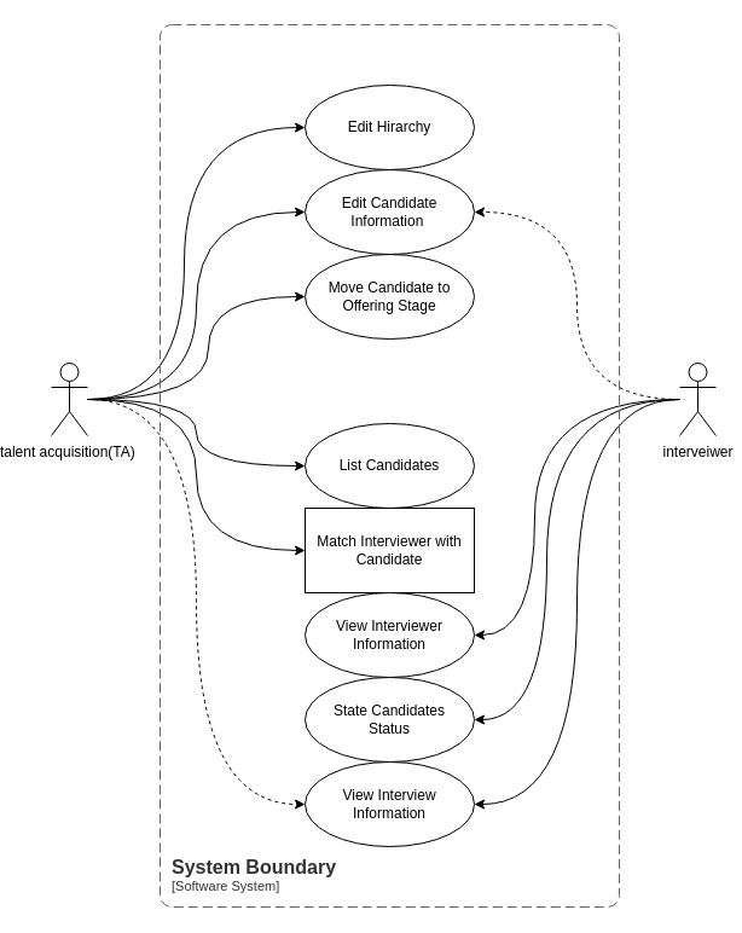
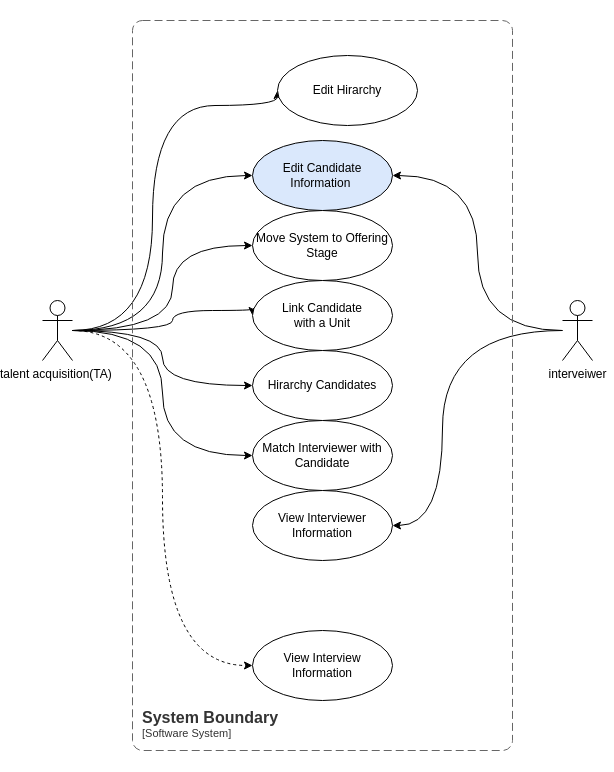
- <mxCell id="24" value="Edit Hirarchy" style="ellipse;whiteSpace=wrap;html=1;rounded=0;" vertex="1" parent="1"><mxGeometry x="230" y="70" width="140" height="70" as="geometry" /></mxCell>
+ <mxCell id="24" value="Edit Hirarchy" style="ellipse;whiteSpace=wrap;html=1;rounded=0;" vertex="1" parent="1"><mxGeometry x="255" y="55" width="140" height="70" as="geometry" /></mxCell>
- <mxCell id="16" value="Edit Candidate&lt;br&gt;Information&amp;nbsp;" style="ellipse;whiteSpace=wrap;html=1;rounded=0;" parent="1" vertex="1"><mxGeometry x="230" y="140" width="140" height="70" as="geometry" /></mxCell>
+ <mxCell id="16" value="Edit Candidate&lt;br&gt;Information&amp;nbsp;" style="ellipse;whiteSpace=wrap;html=1;rounded=0;fillColor=#dae8fc;" parent="1" vertex="1"><mxGeometry x="230" y="140" width="140" height="70" as="geometry" /></mxCell>
- <mxCell id="17" value="Move Candidate to Offering Stage" style="ellipse;whiteSpace=wrap;html=1;rounded=0;" parent="1" vertex="1"><mxGeometry x="230" y="210" width="140" height="70" as="geometry" /></mxCell>
+ <mxCell id="17" value="Move System to Offering Stage" style="ellipse;whiteSpace=wrap;html=1;rounded=0;" parent="1" vertex="1"><mxGeometry x="230" y="210" width="140" height="70" as="geometry" /></mxCell>
- <mxCell id="2" style="edgeStyle=orthogonalEdgeStyle;rounded=0;orthogonalLoop=1;jettySize=auto;html=1;entryX=1;entryY=0.5;entryDx=0;entryDy=0;curved=1;dashed=1;" parent="1" source="6" target="16" edge="1"><mxGeometry relative="1" as="geometry" /></mxCell>
+ <mxCell id="2" style="edgeStyle=orthogonalEdgeStyle;rounded=0;orthogonalLoop=1;jettySize=auto;html=1;entryX=1;entryY=0.5;entryDx=0;entryDy=0;curved=1;" parent="1" source="6" target="16" edge="1"><mxGeometry relative="1" as="geometry" /></mxCell>
+ <mxCell id="9" style="edgeStyle=orthogonalEdgeStyle;rounded=0;orthogonalLoop=1;jettySize=auto;html=1;entryX=0;entryY=0.5;entryDx=0;entryDy=0;elbow=vertical;curved=1;" parent="1" source="14" target="15" edge="1"><mxGeometry relative="1" as="geometry"><Array as="points"><mxPoint x="150" y="330" /><mxPoint x="150" y="310" /><mxPoint x="230" y="310" /></Array></mxGeometry></mxCell>
+ <mxCell id="15" value="Link Candidate&lt;br&gt;&amp;nbsp;with a Unit&amp;nbsp;" style="ellipse;whiteSpace=wrap;html=1;rounded=0;" parent="1" vertex="1"><mxGeometry x="230" y="280" width="140" height="70" as="geometry" /></mxCell>
- <mxCell id="18" value="List Candidates" style="ellipse;whiteSpace=wrap;html=1;rounded=0;" parent="1" vertex="1"><mxGeometry x="230" y="350" width="140" height="70" as="geometry" /></mxCell>
+ <mxCell id="18" value="Hirarchy Candidates" style="ellipse;whiteSpace=wrap;html=1;rounded=0;" parent="1" vertex="1"><mxGeometry x="230" y="350" width="140" height="70" as="geometry" /></mxCell>
- <mxCell id="4" style="edgeStyle=orthogonalEdgeStyle;rounded=0;orthogonalLoop=1;jettySize=auto;html=1;entryX=1;entryY=0.5;entryDx=0;entryDy=0;elbow=vertical;curved=1;" parent="1" source="6" target="22" edge="1"><mxGeometry relative="1" as="geometry"><Array as="points"><mxPoint x="430" y="330" /><mxPoint x="430" y="595" /></Array></mxGeometry></mxCell>
- <mxCell id="19" value="Match Interviewer with Candidate" style="whiteSpace=wrap;html=1;rounded=0;" parent="1" vertex="1"><mxGeometry x="230" y="420" width="140" height="70" as="geometry" /></mxCell>
+ <mxCell id="19" value="Match Interviewer with Candidate" style="ellipse;whiteSpace=wrap;html=1;rounded=0;" parent="1" vertex="1"><mxGeometry x="230" y="420" width="140" height="70" as="geometry" /></mxCell>
- <mxCell id="3" style="edgeStyle=orthogonalEdgeStyle;rounded=0;orthogonalLoop=1;jettySize=auto;html=1;entryX=1;entryY=0.5;entryDx=0;entryDy=0;elbow=vertical;curved=1;" parent="1" source="6" target="21" edge="1"><mxGeometry relative="1" as="geometry" /></mxCell>
- <mxCell id="22" value="State Candidates&lt;br&gt;Status" style="ellipse;whiteSpace=wrap;html=1;rounded=0;" parent="1" vertex="1"><mxGeometry x="230" y="560" width="140" height="70" as="geometry" /></mxCell>
